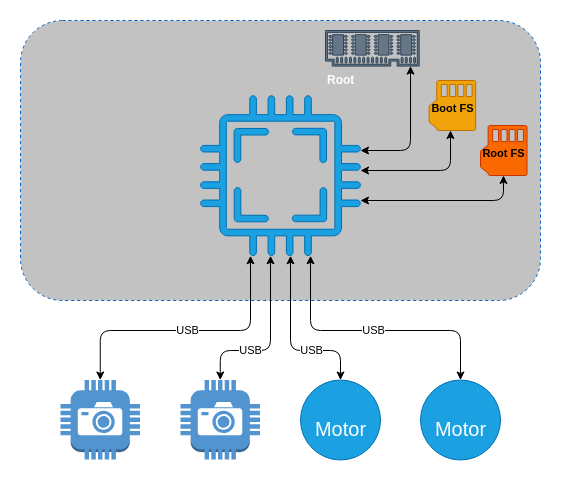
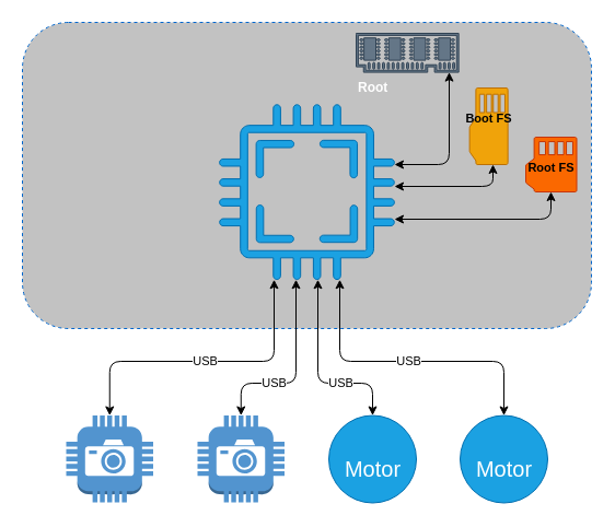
- <mxCell id="8" value="&lt;div&gt;&lt;br&gt;&lt;/div&gt;&lt;div&gt;&lt;b&gt;&lt;font style=&quot;font-size: 11px&quot; color=&quot;#000000&quot;&gt;Boot FS&lt;/font&gt;&lt;/b&gt;&lt;br&gt;&lt;/div&gt;" style="html=1;aspect=fixed;strokeColor=#BD7000;shadow=0;align=center;verticalAlign=top;fillColor=#f0a30a;shape=mxgraph.gcp2.memory_card;fontColor=#ffffff;" vertex="1" parent="1"><mxGeometry x="428.63" y="80" width="46.5" height="50" as="geometry" /></mxCell>
+ <mxCell id="8" value="&lt;div&gt;&lt;br&gt;&lt;/div&gt;&lt;div&gt;&lt;b&gt;&lt;font style=&quot;font-size: 11px&quot; color=&quot;#000000&quot;&gt;Boot FS&lt;/font&gt;&lt;/b&gt;&lt;br&gt;&lt;/div&gt;" style="html=1;aspect=fixed;strokeColor=#BD7000;shadow=0;align=center;verticalAlign=top;fillColor=#f0a30a;shape=mxgraph.gcp2.memory_card;fontColor=#ffffff;" vertex="1" parent="1"><mxGeometry x="428.63" y="80" width="35" height="70" as="geometry" /></mxCell>
